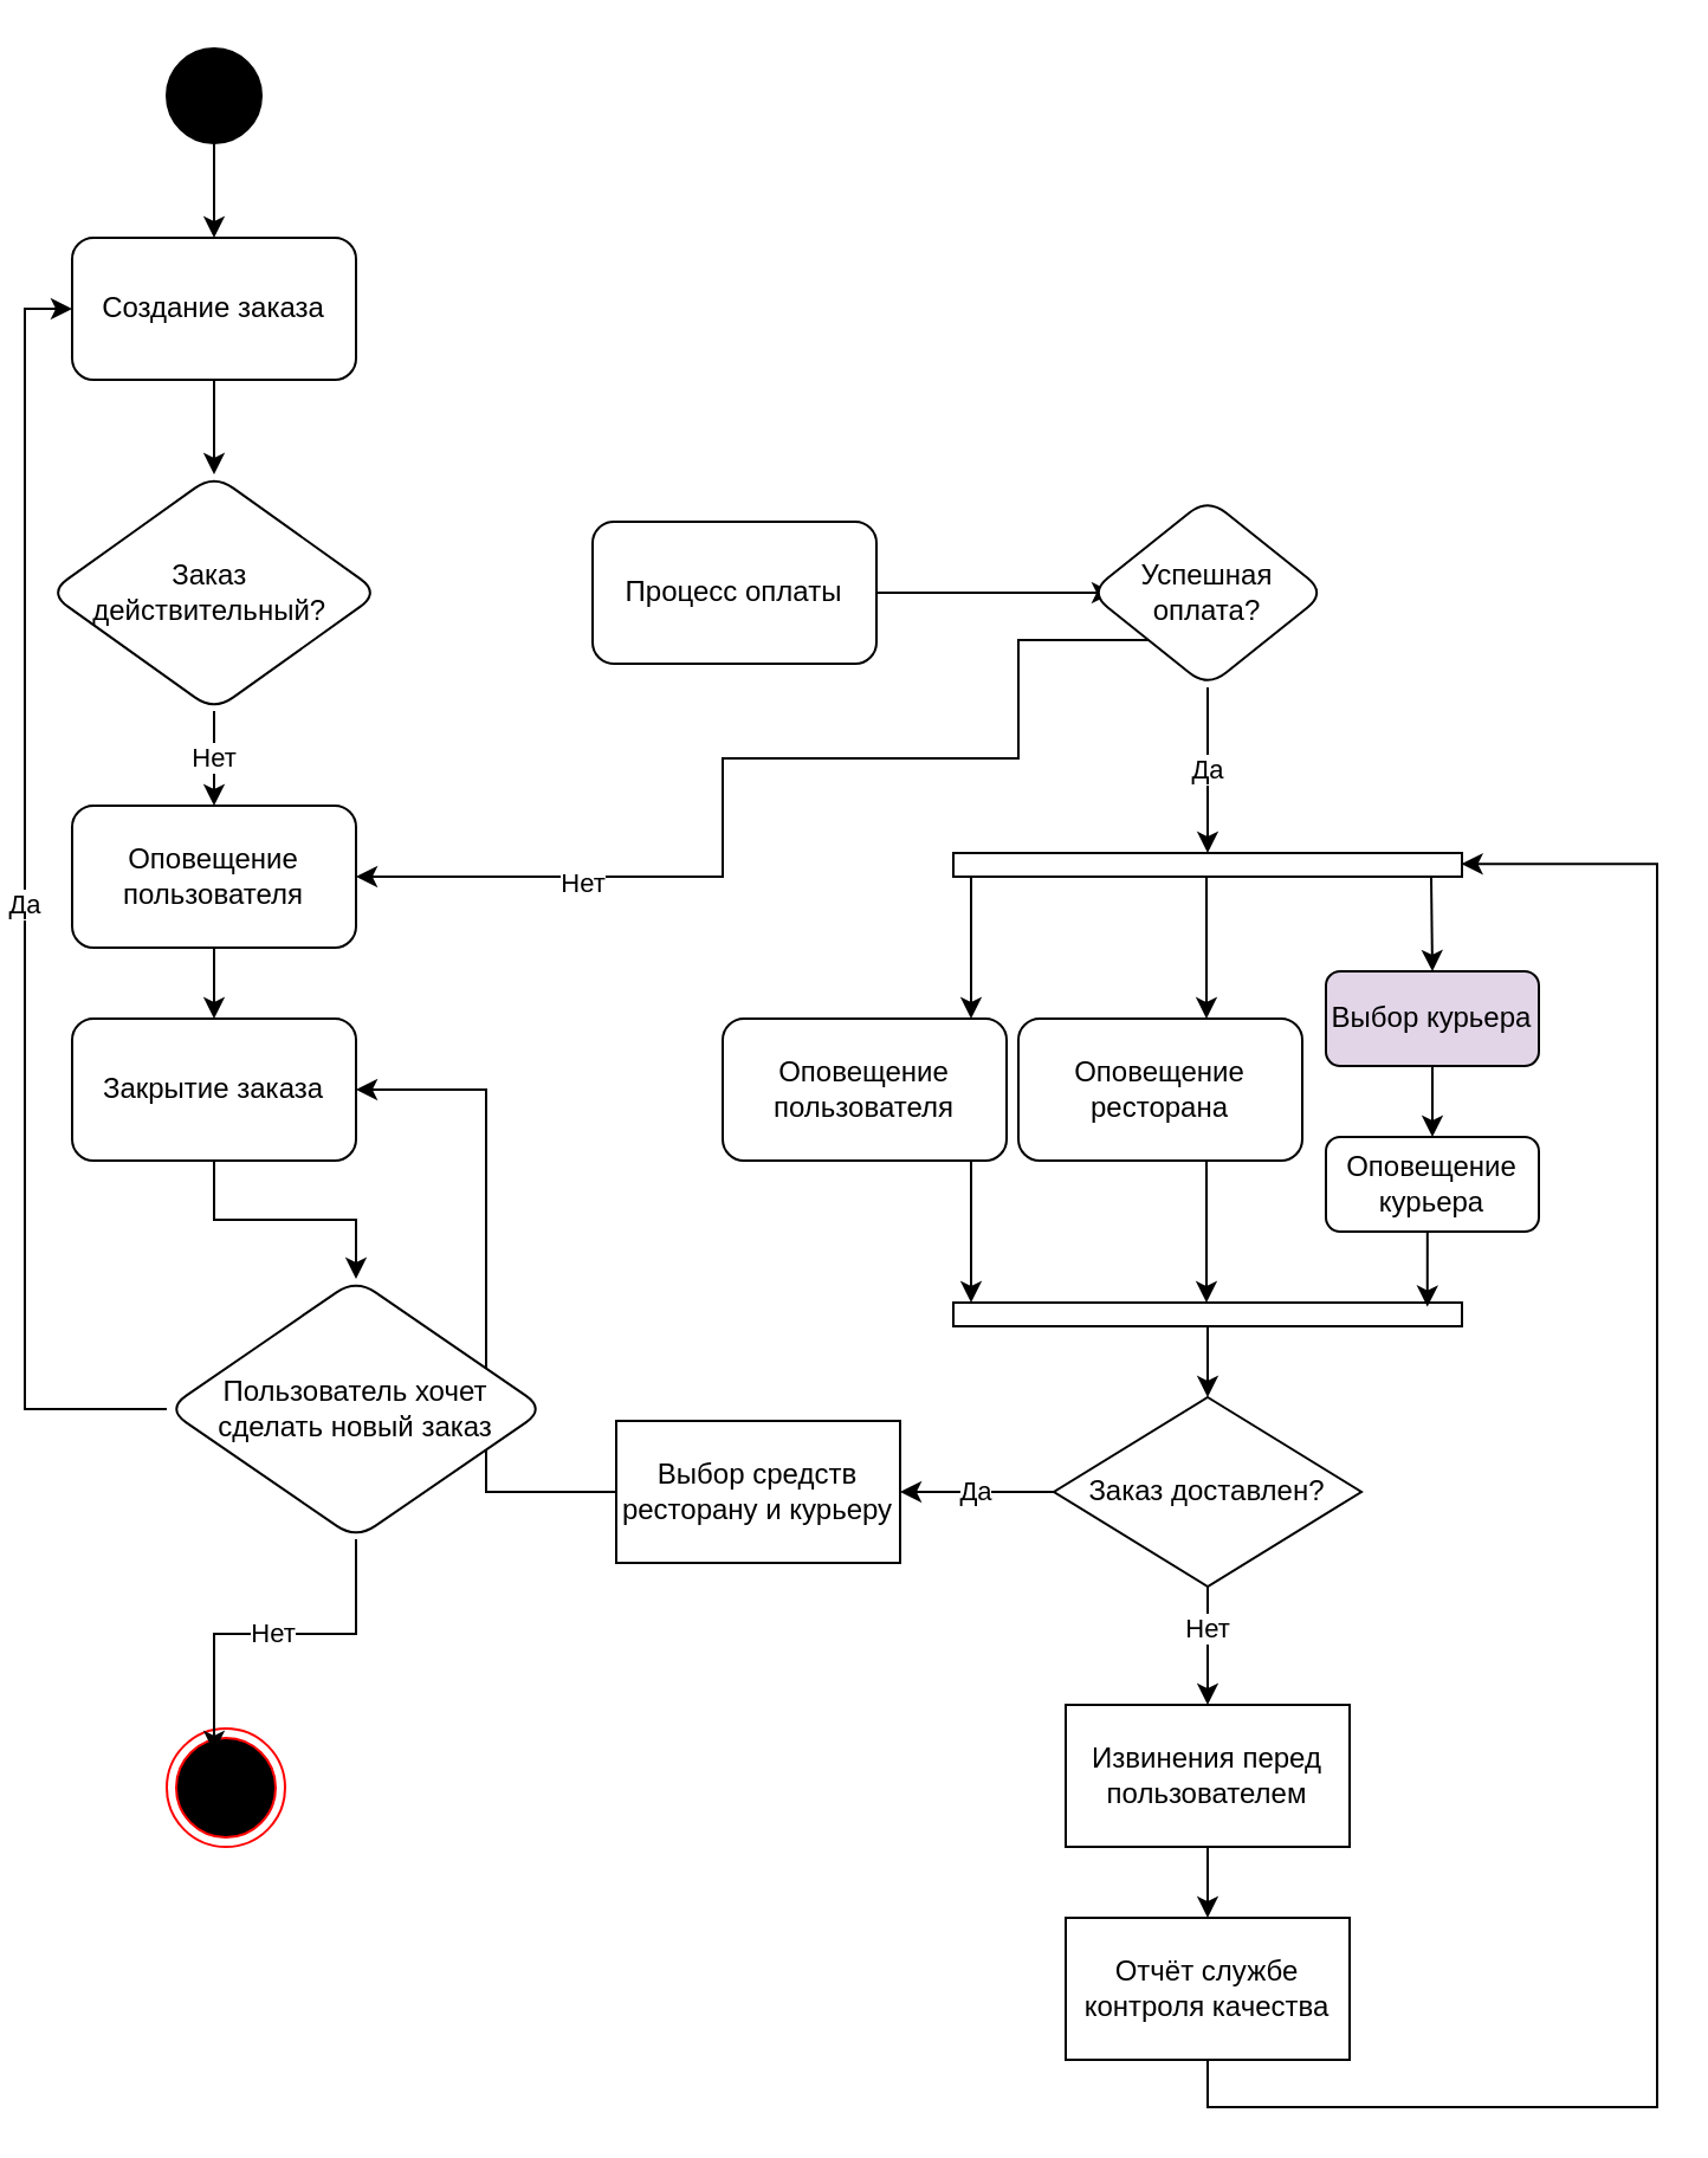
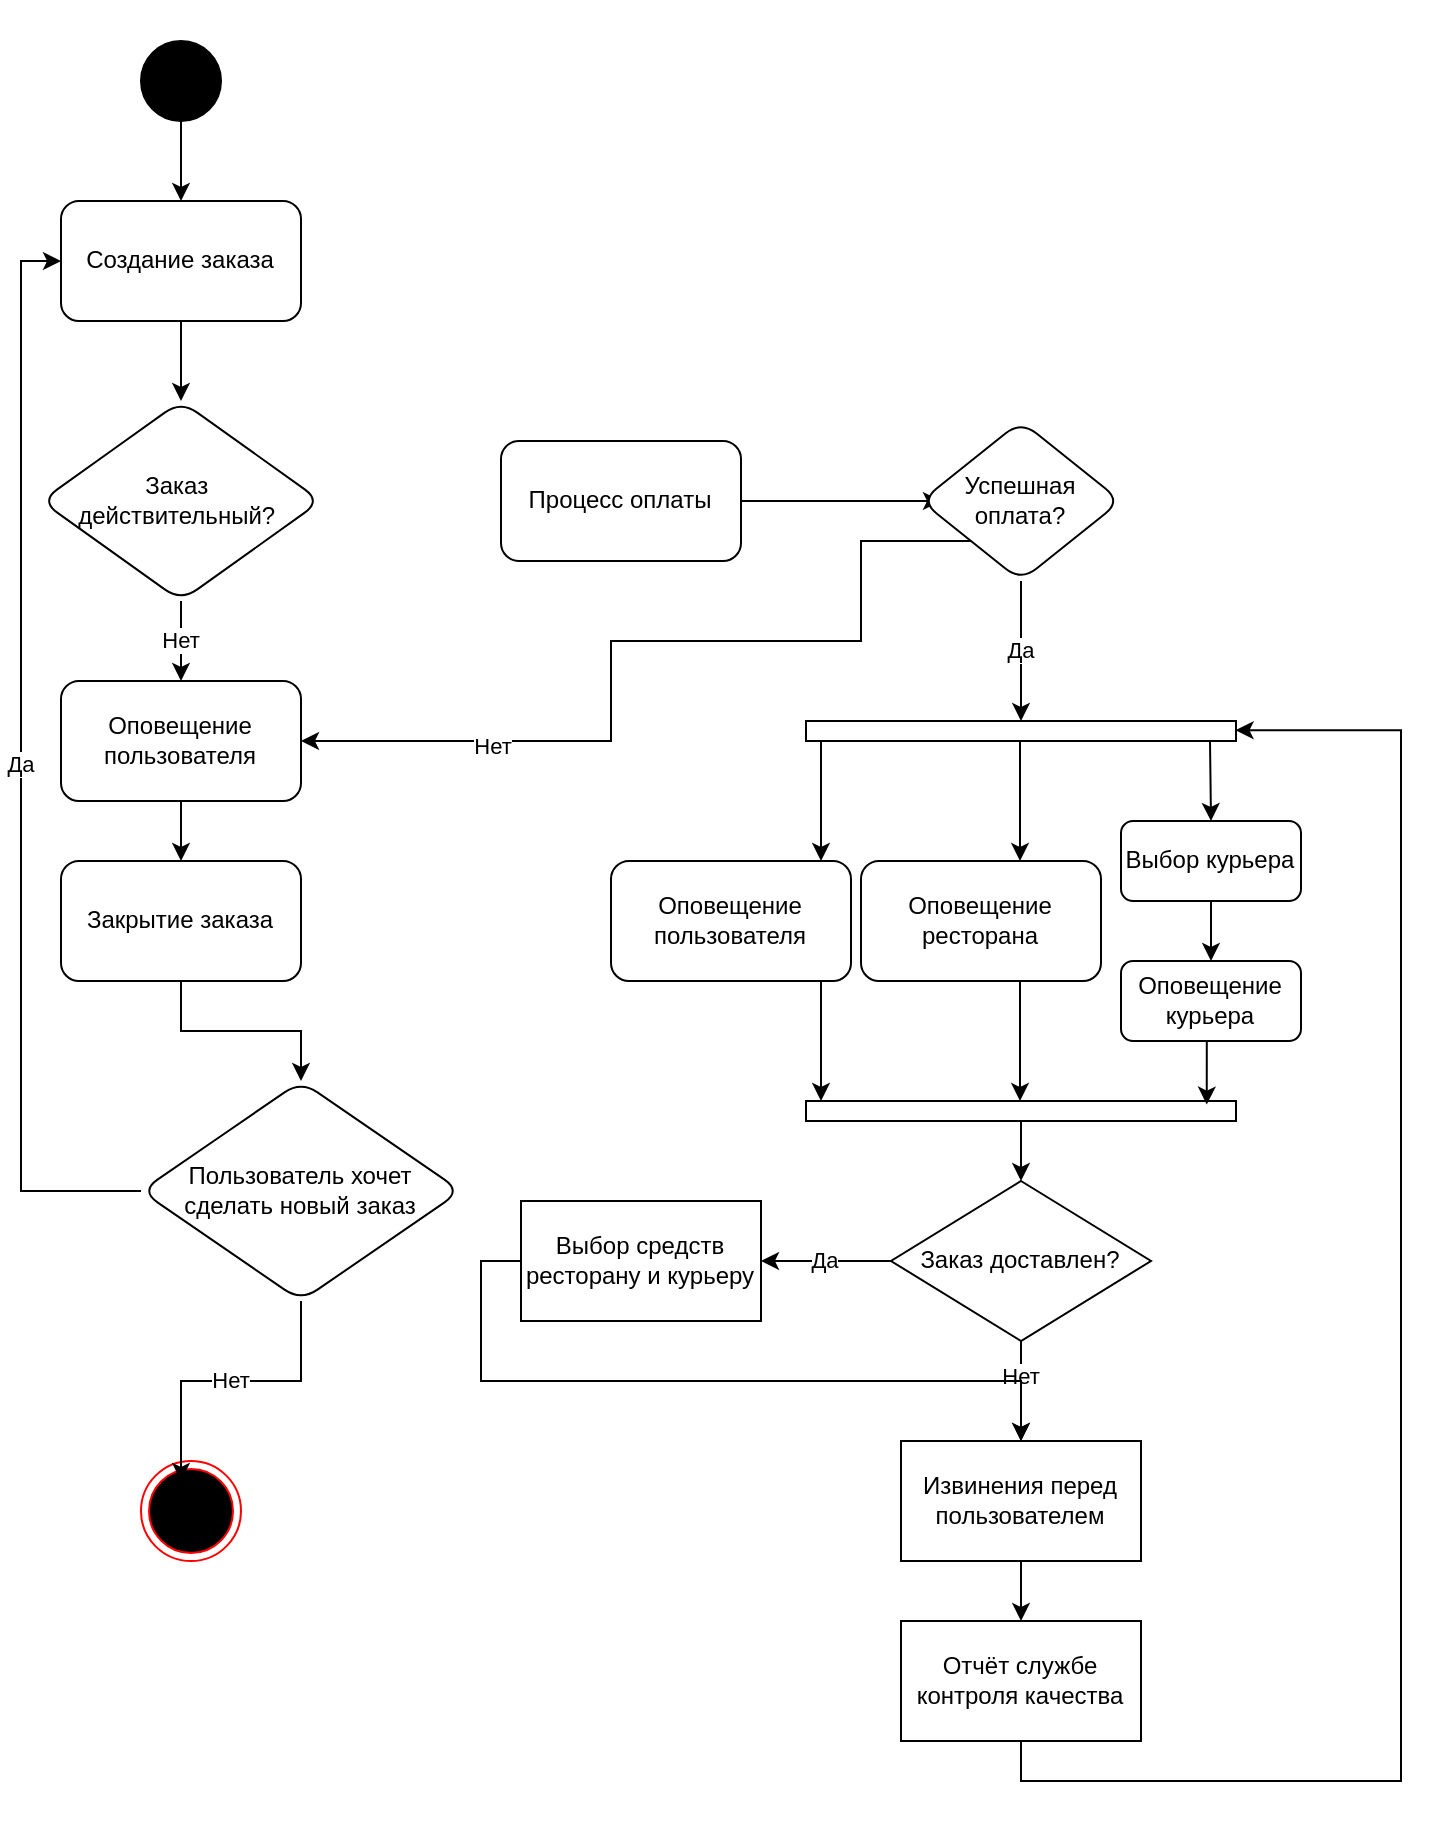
- <mxCell id="42" value="Выбор курьера" style="rounded=1;whiteSpace=wrap;html=1;fillColor=#e1d5e7;" vertex="1" parent="1"><mxGeometry x="560" y="410" width="90" height="40" as="geometry" /></mxCell>
+ <mxCell id="42" value="Выбор курьера" style="rounded=1;whiteSpace=wrap;html=1;" vertex="1" parent="1"><mxGeometry x="560" y="410" width="90" height="40" as="geometry" /></mxCell>
- <mxCell id="32" style="edgeStyle=orthogonalEdgeStyle;rounded=0;orthogonalLoop=1;jettySize=auto;html=1;exitX=0;exitY=0.5;exitDx=0;exitDy=0;entryX=1;entryY=0.5;entryDx=0;entryDy=0;" edge="1" parent="1" source="33" target="22"><mxGeometry relative="1" as="geometry" /></mxCell>
+ <mxCell id="32" style="edgeStyle=orthogonalEdgeStyle;rounded=0;orthogonalLoop=1;jettySize=auto;html=1;exitX=0;exitY=0.5;exitDx=0;exitDy=0;" edge="1" parent="1" source="33" target="35"><mxGeometry relative="1" as="geometry" /></mxCell>
